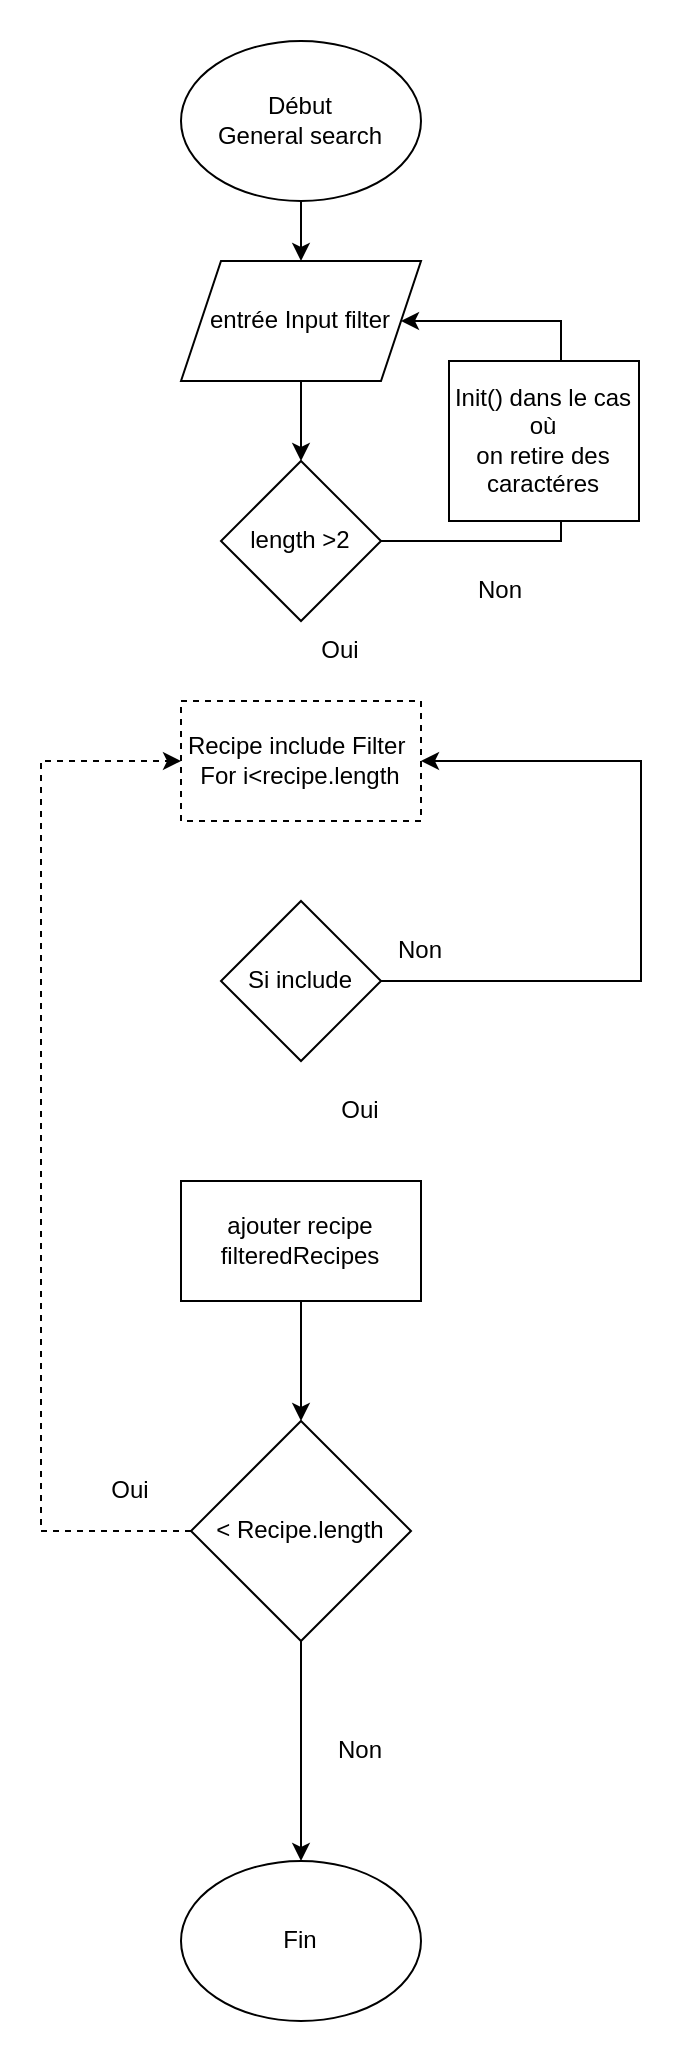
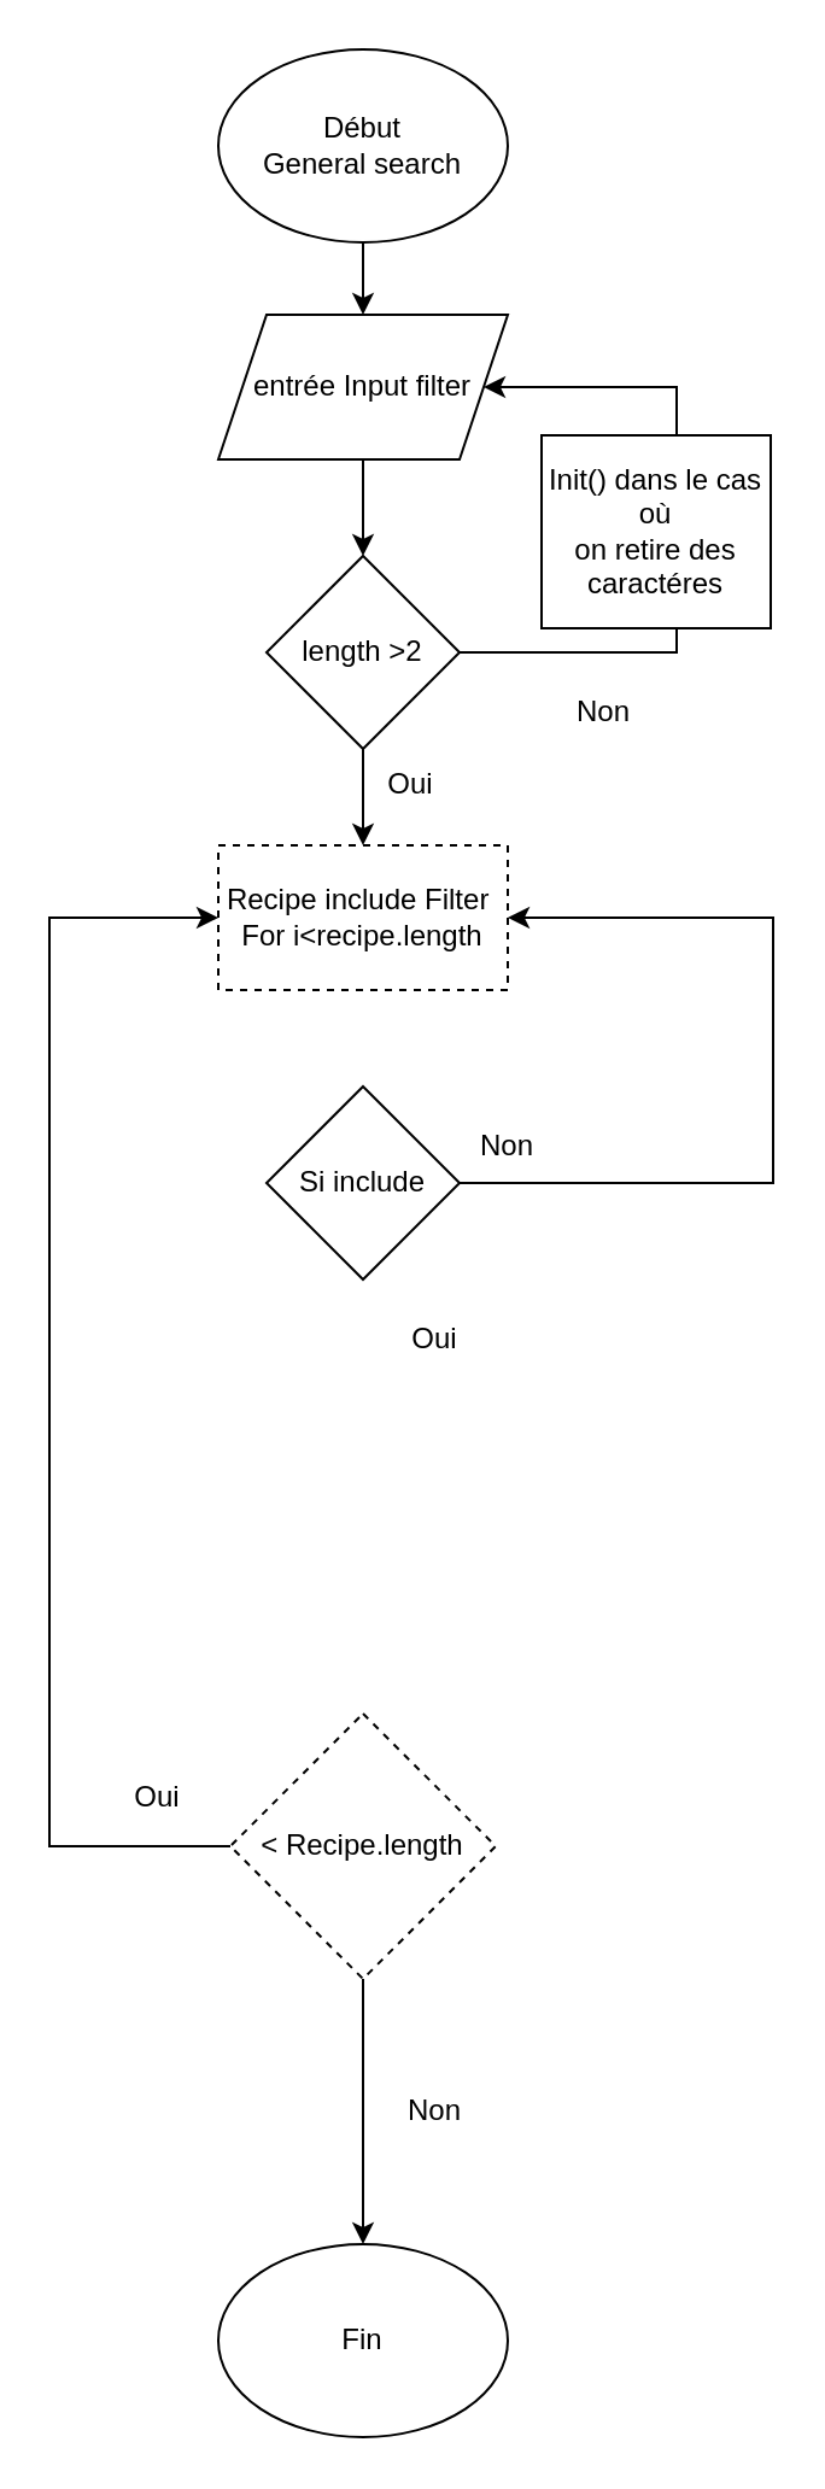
+ <mxCell id="9" value="" style="endArrow=classic;html=1;rounded=0;exitX=0.5;exitY=1;exitDx=0;exitDy=0;entryX=0.5;entryY=0;entryDx=0;entryDy=0;" parent="1" source="5" target="4" edge="1"><mxGeometry width="50" height="50" relative="1" as="geometry"><mxPoint x="320" y="370" as="sourcePoint" /><mxPoint x="370" y="320" as="targetPoint" /></mxGeometry></mxCell>
- <mxCell id="15" value="" style="endArrow=classic;html=1;rounded=0;exitX=0;exitY=0.5;exitDx=0;exitDy=0;entryX=0;entryY=0.5;entryDx=0;entryDy=0;dashed=1;" parent="1" source="21" target="4" edge="1"><mxGeometry width="50" height="50" relative="1" as="geometry"><mxPoint x="0" y="620" as="sourcePoint" /><mxPoint x="20" y="140" as="targetPoint" /><Array as="points"><mxPoint x="20" y="765" /><mxPoint x="20" y="380" /></Array></mxGeometry></mxCell>
+ <mxCell id="15" value="" style="endArrow=classic;html=1;rounded=0;exitX=0;exitY=0.5;exitDx=0;exitDy=0;entryX=0;entryY=0.5;entryDx=0;entryDy=0;" parent="1" source="21" target="4" edge="1"><mxGeometry width="50" height="50" relative="1" as="geometry"><mxPoint x="0" y="620" as="sourcePoint" /><mxPoint x="20" y="140" as="targetPoint" /><Array as="points"><mxPoint x="20" y="765" /><mxPoint x="20" y="380" /></Array></mxGeometry></mxCell>
- <mxCell id="13" value="ajouter recipe filteredRecipes" style="rounded=0;whiteSpace=wrap;html=1;" parent="1" vertex="1"><mxGeometry x="90" y="590" width="120" height="60" as="geometry" /></mxCell>
- <mxCell id="22" value="" style="endArrow=classic;html=1;rounded=0;exitX=0.5;exitY=1;exitDx=0;exitDy=0;entryX=0.5;entryY=0;entryDx=0;entryDy=0;" edge="1" parent="1" source="13" target="21"><mxGeometry width="50" height="50" relative="1" as="geometry"><mxPoint x="320" y="650" as="sourcePoint" /><mxPoint x="370" y="600" as="targetPoint" /></mxGeometry></mxCell>
- <mxCell id="21" value="&amp;lt; Recipe.length" style="rhombus;whiteSpace=wrap;html=1;" vertex="1" parent="1"><mxGeometry x="95" y="710" width="110" height="110" as="geometry" /></mxCell>
+ <mxCell id="21" value="&amp;lt; Recipe.length" style="rhombus;whiteSpace=wrap;html=1;dashed=1;" vertex="1" parent="1"><mxGeometry x="95" y="710" width="110" height="110" as="geometry" /></mxCell>
